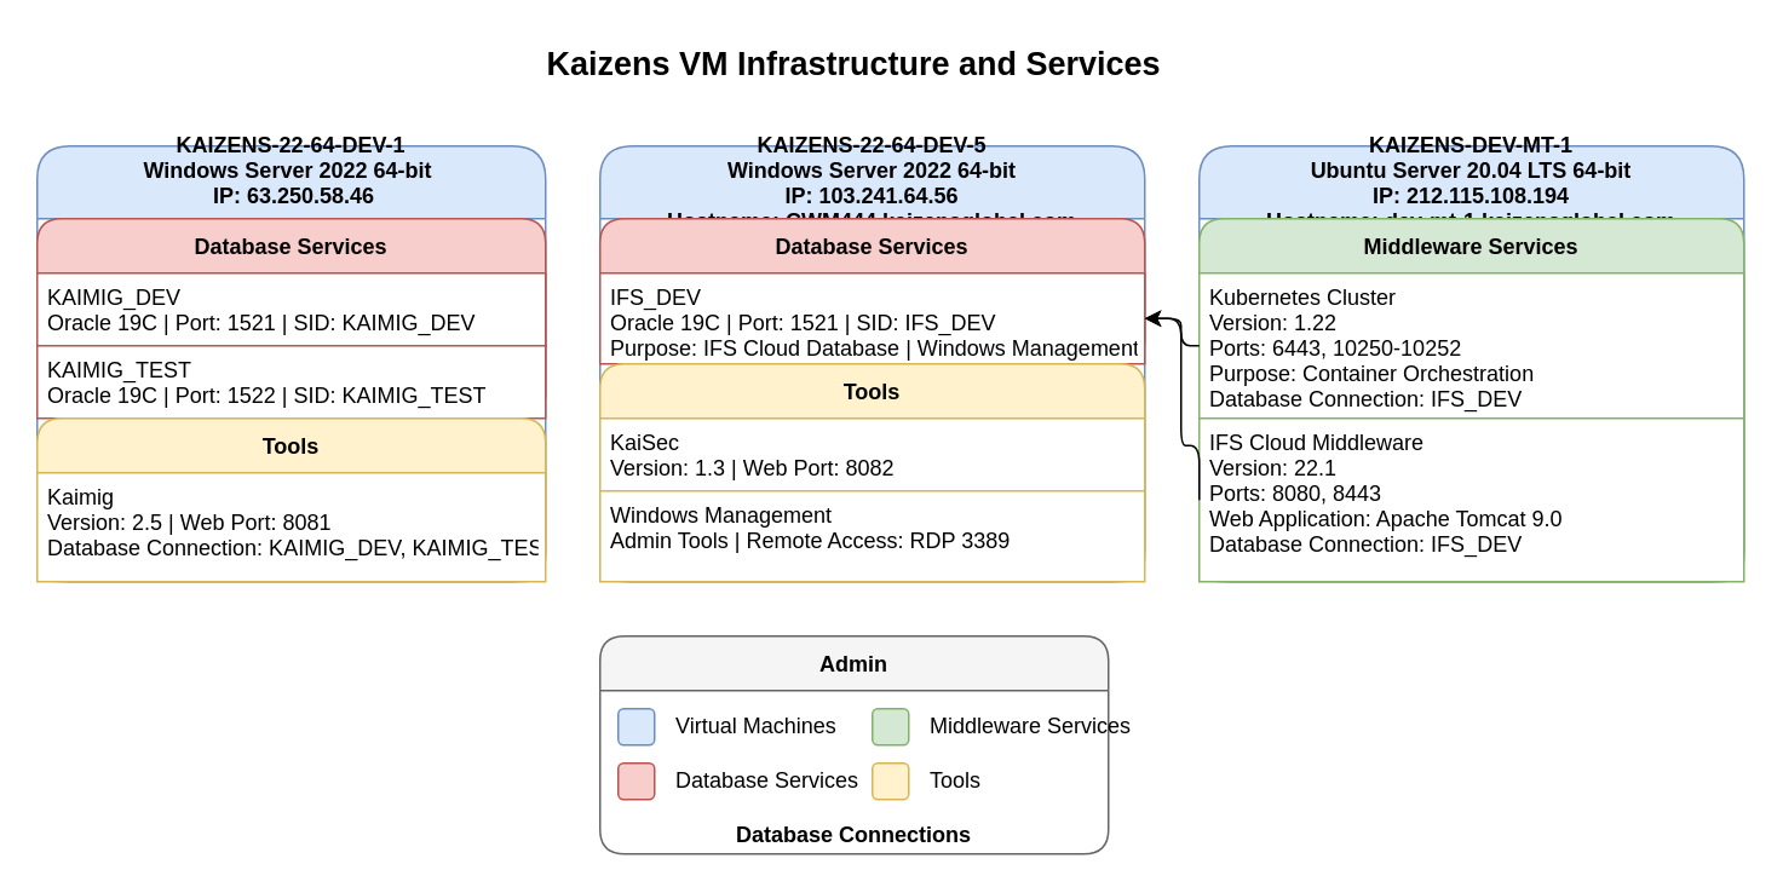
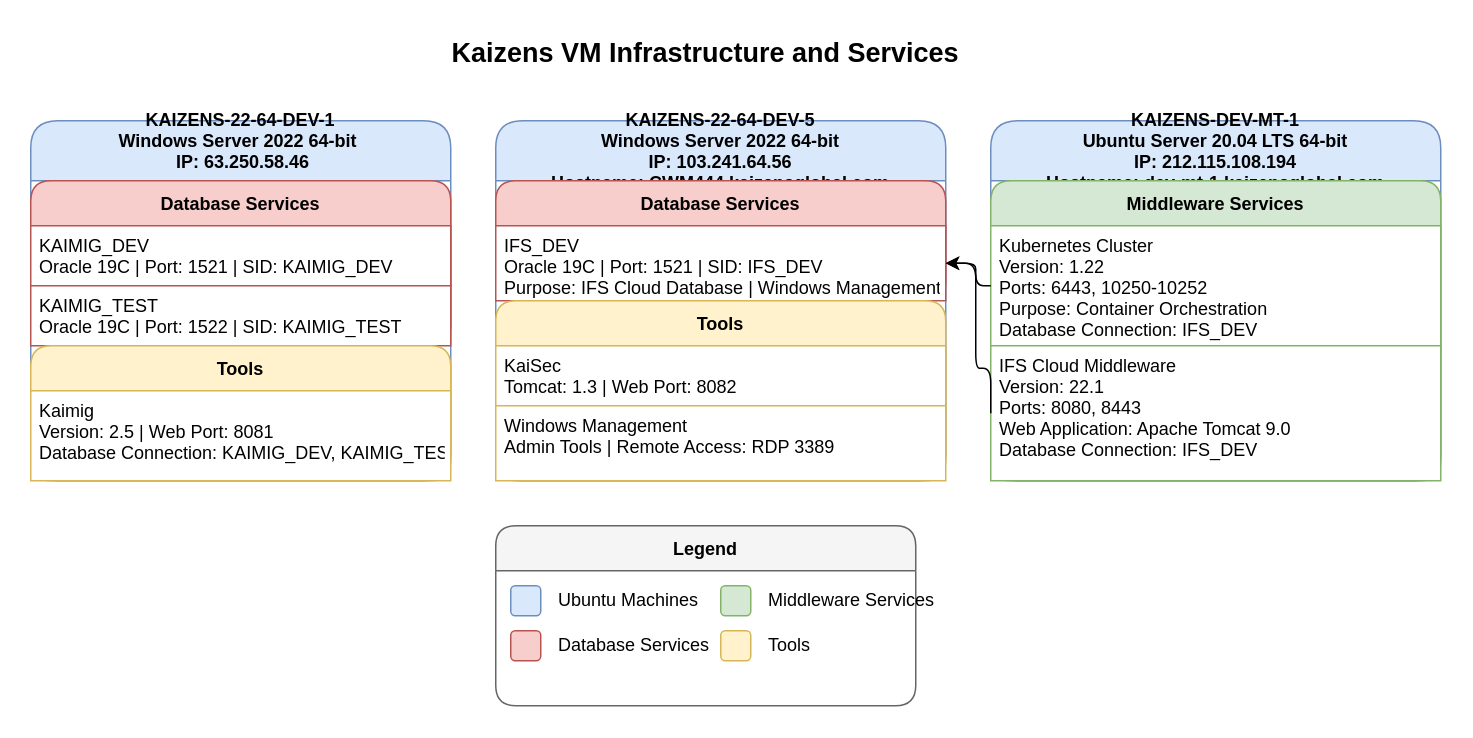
- <mxCell id="13" value="KaiSec&#10;Version: 1.3 | Web Port: 8082" style="text;strokeColor=#d6b656;fillColor=#ffffff;align=left;verticalAlign=top;spacingLeft=4;spacingRight=4;overflow=hidden;rotatable=0;points=[[0,0.5],[1,0.5]];portConstraint=eastwest;" vertex="1" parent="12"><mxGeometry y="30" width="300" height="40" as="geometry" /></mxCell>
+ <mxCell id="13" value="KaiSec&#10;Tomcat: 1.3 | Web Port: 8082" style="text;strokeColor=#d6b656;fillColor=#ffffff;align=left;verticalAlign=top;spacingLeft=4;spacingRight=4;overflow=hidden;rotatable=0;points=[[0,0.5],[1,0.5]];portConstraint=eastwest;" vertex="1" parent="12"><mxGeometry y="30" width="300" height="40" as="geometry" /></mxCell>
- <mxCell id="21" value="Admin" style="swimlane;fontStyle=1;childLayout=stackLayout;horizontal=1;startSize=30;horizontalStack=0;resizeParent=1;resizeParentMax=0;resizeLast=0;collapsible=1;marginBottom=0;fillColor=#f5f5f5;strokeColor=#666666;rounded=1;" vertex="1" parent="1"><mxGeometry x="330" y="350" width="280" height="120" as="geometry" /></mxCell>
+ <mxCell id="21" value="Legend" style="swimlane;fontStyle=1;childLayout=stackLayout;horizontal=1;startSize=30;horizontalStack=0;resizeParent=1;resizeParentMax=0;resizeLast=0;collapsible=1;marginBottom=0;fillColor=#f5f5f5;strokeColor=#666666;rounded=1;" vertex="1" parent="1"><mxGeometry x="330" y="350" width="280" height="120" as="geometry" /></mxCell>
- <mxCell id="24" value="Virtual Machines" style="text;html=1;strokeColor=none;fillColor=none;align=left;verticalAlign=middle;whiteSpace=wrap;rounded=0;" vertex="1" parent="22"><mxGeometry x="40" y="10" width="100" height="20" as="geometry" /></mxCell>
+ <mxCell id="24" value="Ubuntu Machines" style="text;html=1;strokeColor=none;fillColor=none;align=left;verticalAlign=middle;whiteSpace=wrap;rounded=0;" vertex="1" parent="22"><mxGeometry x="40" y="10" width="100" height="20" as="geometry" /></mxCell>
- <mxCell id="31" value="Database Connections" style="text;html=1;strokeColor=none;fillColor=none;align=center;verticalAlign=middle;whiteSpace=wrap;rounded=0;fontStyle=1" vertex="1" parent="22"><mxGeometry x="70" y="70" width="140" height="20" as="geometry" /></mxCell>
